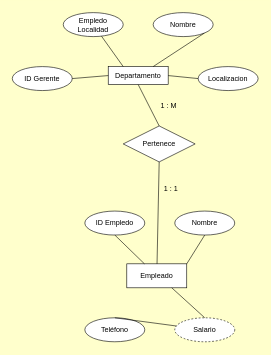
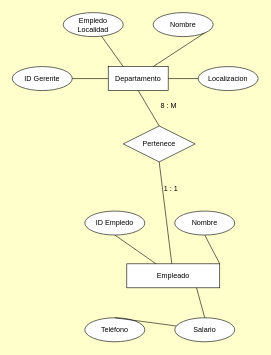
- <mxCell id="2" value="Departamento" style="whiteSpace=wrap;html=1;align=center;" parent="1" vertex="1"><mxGeometry x="180" y="110" width="100" height="30" as="geometry" /></mxCell>
+ <mxCell id="2" value="Departamento" style="whiteSpace=wrap;html=1;align=center;" parent="1" vertex="1"><mxGeometry x="180" y="110" width="100" height="40" as="geometry" /></mxCell>
- <mxCell id="20" value="1 : M" style="text;html=1;strokeColor=none;fillColor=none;align=center;verticalAlign=middle;whiteSpace=wrap;rounded=0;" vertex="1" parent="1"><mxGeometry x="251" y="160" width="60" height="30" as="geometry" /></mxCell>
+ <mxCell id="20" value="8 : M" style="text;html=1;strokeColor=none;fillColor=none;align=center;verticalAlign=middle;whiteSpace=wrap;rounded=0;" vertex="1" parent="1"><mxGeometry x="251" y="160" width="60" height="30" as="geometry" /></mxCell>
- <mxCell id="7" value="Empleado" style="whiteSpace=wrap;html=1;align=center;" vertex="1" parent="1"><mxGeometry x="211" y="439" width="100" height="40" as="geometry" /></mxCell>
+ <mxCell id="7" value="Empleado" style="whiteSpace=wrap;html=1;align=center;" vertex="1" parent="1"><mxGeometry x="211" y="439" width="155" height="40" as="geometry" /></mxCell>
- <mxCell id="11" value="Salario" style="ellipse;whiteSpace=wrap;html=1;align=center;dashed=1;" vertex="1" parent="1"><mxGeometry x="291" y="529" width="100" height="40" as="geometry" /></mxCell>
+ <mxCell id="11" value="Salario" style="ellipse;whiteSpace=wrap;html=1;align=center;" vertex="1" parent="1"><mxGeometry x="291" y="529" width="100" height="40" as="geometry" /></mxCell>
